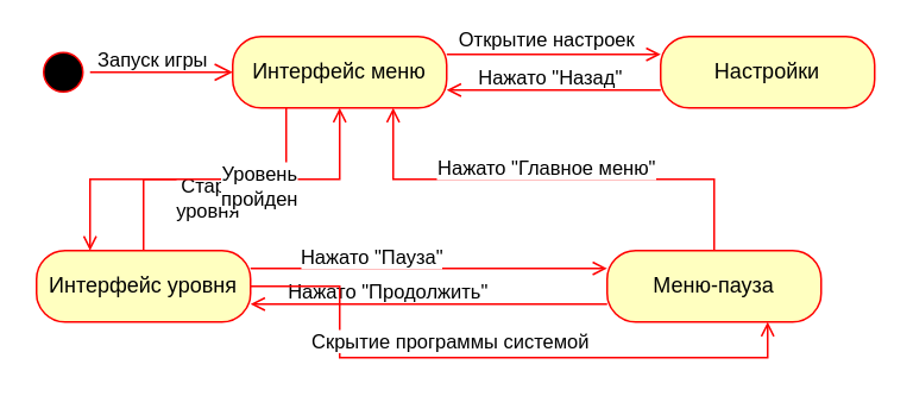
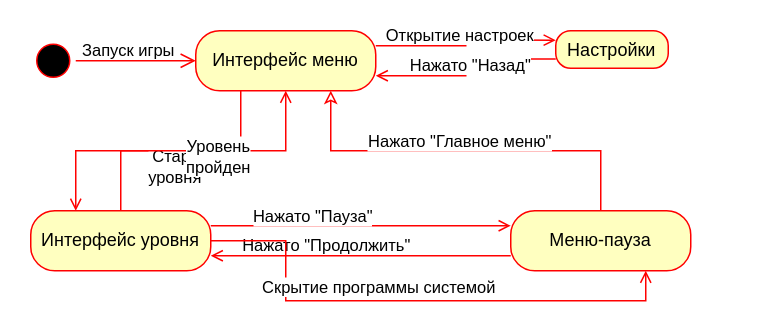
- <mxCell id="9" value="Настройки" style="rounded=1;whiteSpace=wrap;html=1;arcSize=40;fontColor=#000000;fillColor=#ffffc0;strokeColor=#ff0000;" vertex="1" parent="1"><mxGeometry x="370" y="20" width="120" height="40" as="geometry" /></mxCell>
+ <mxCell id="9" value="Настройки" style="rounded=1;whiteSpace=wrap;html=1;arcSize=40;fontColor=#000000;fillColor=#ffffc0;strokeColor=#ff0000;" vertex="1" parent="1"><mxGeometry x="370" y="20" width="75" height="25" as="geometry" /></mxCell>
- <mxCell id="12" style="edgeStyle=orthogonalEdgeStyle;rounded=0;orthogonalLoop=1;jettySize=auto;html=1;exitX=0.5;exitY=0;exitDx=0;exitDy=0;entryX=0.75;entryY=1;entryDx=0;entryDy=0;endArrow=open;endFill=0;strokeColor=#FF0000;" edge="1" parent="1" source="14" target="6"><mxGeometry relative="1" as="geometry" /></mxCell>
+ <mxCell id="12" style="edgeStyle=orthogonalEdgeStyle;rounded=0;orthogonalLoop=1;jettySize=auto;html=1;exitX=0.5;exitY=0;exitDx=0;exitDy=0;entryX=0.75;entryY=1;entryDx=0;entryDy=0;endArrow=classic;endFill=0;strokeColor=#FF0000;" edge="1" parent="1" source="14" target="6"><mxGeometry relative="1" as="geometry" /></mxCell>
